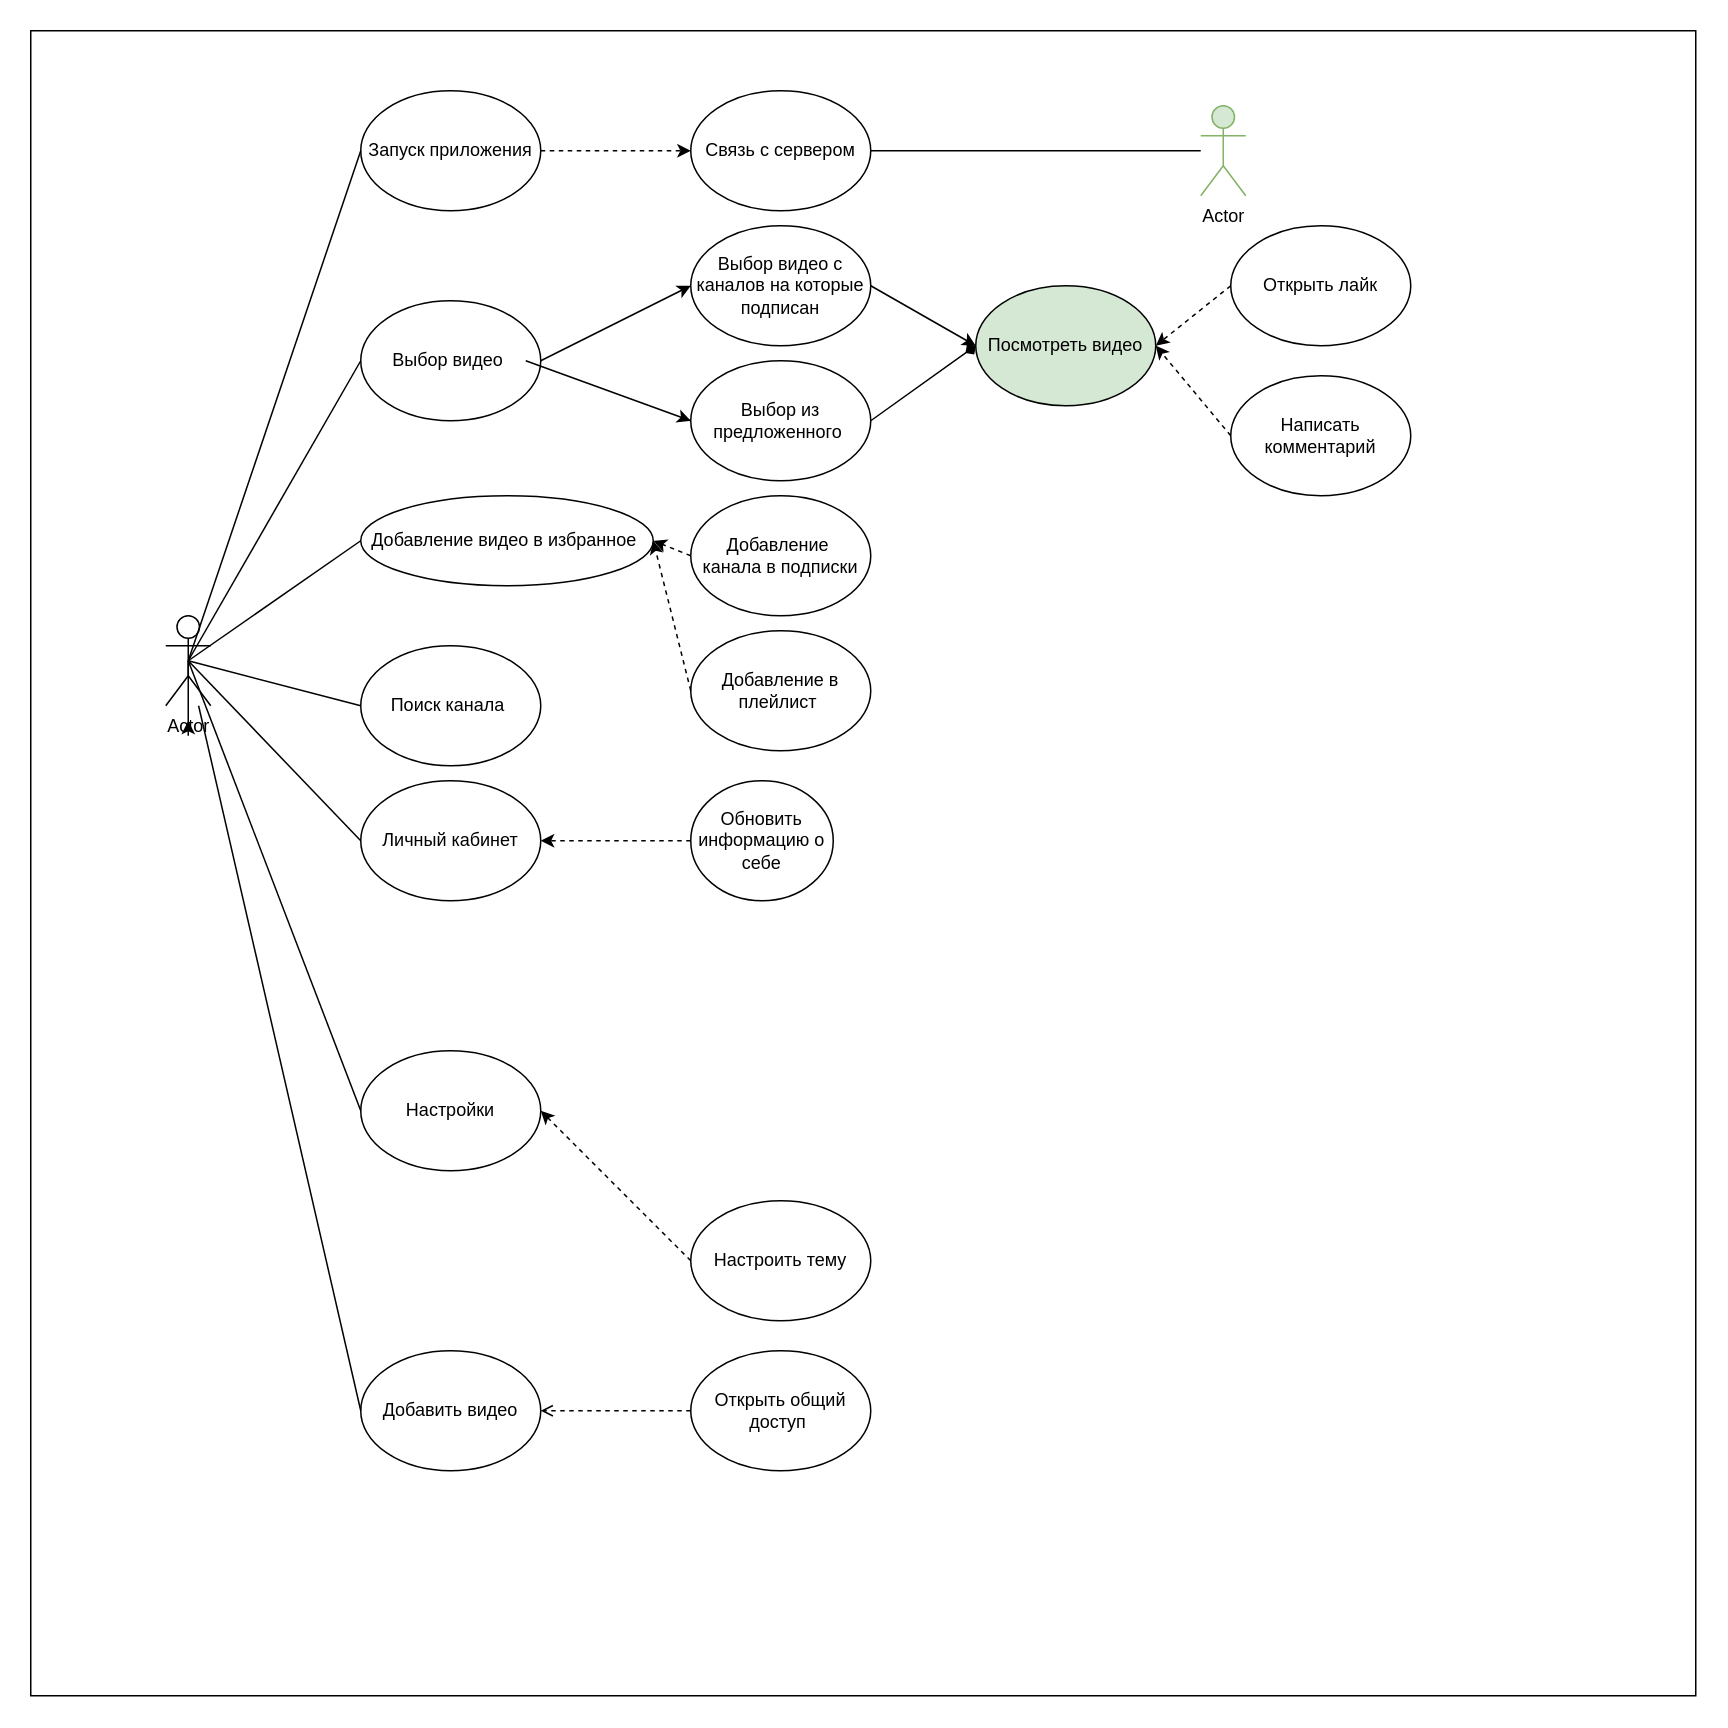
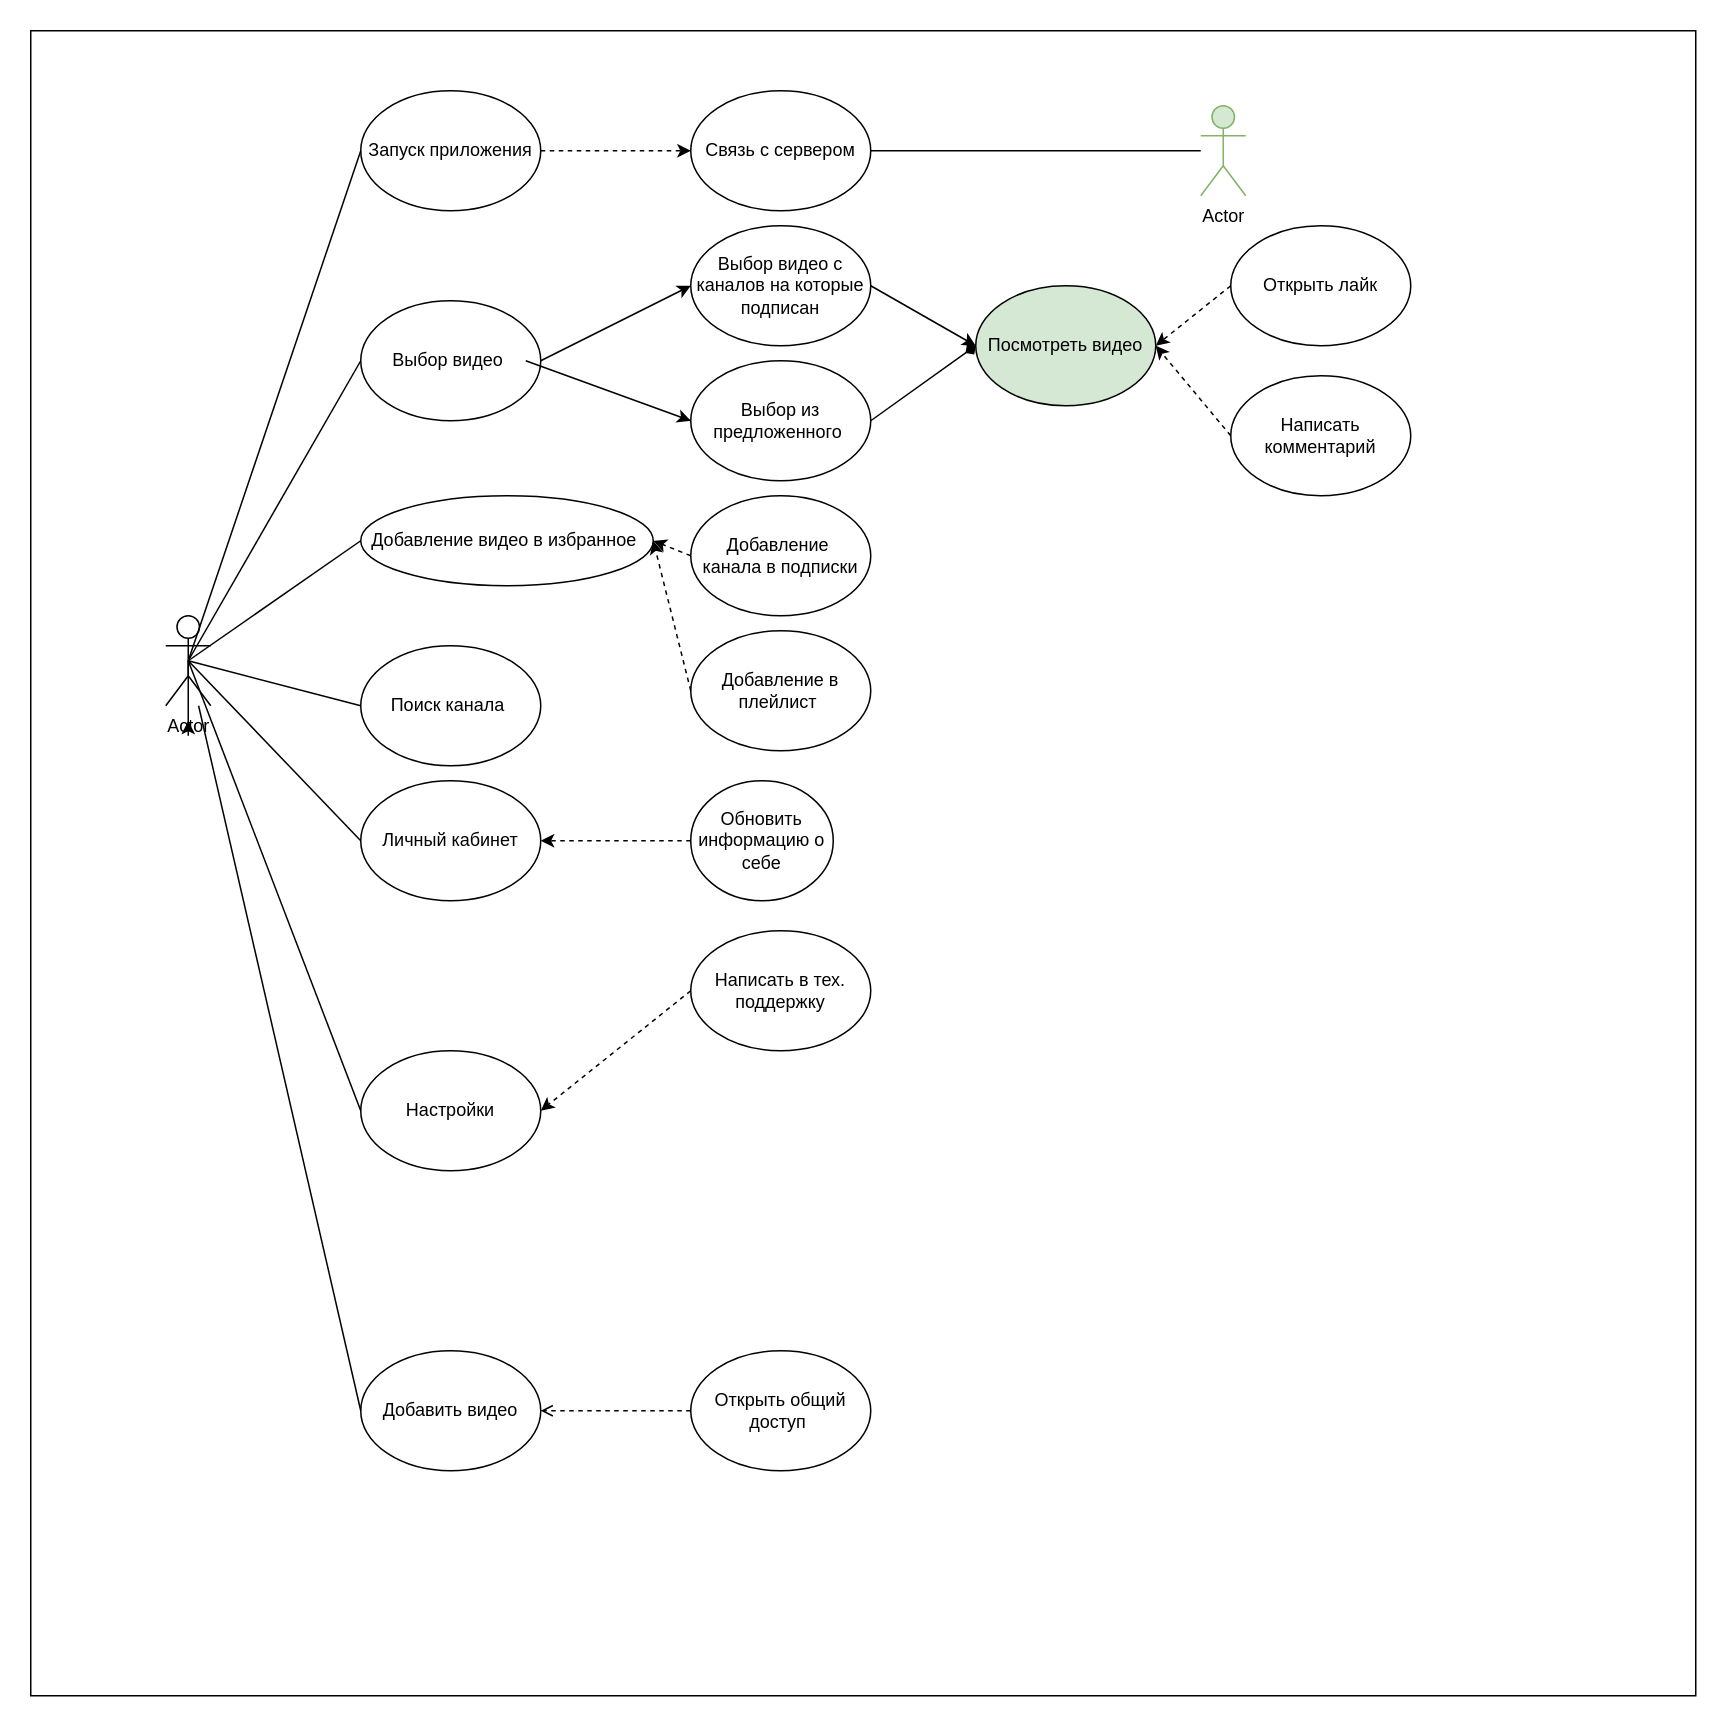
+ <mxCell id="37" value="Написать в тех. поддержку" style="ellipse;whiteSpace=wrap;html=1;" vertex="1" parent="1"><mxGeometry x="460" y="620" width="120" height="80" as="geometry" /></mxCell>
+ <mxCell id="38" value="" style="endArrow=classic;html=1;rounded=0;exitX=0;exitY=0.5;exitDx=0;exitDy=0;entryX=1;entryY=0.5;entryDx=0;entryDy=0;dashed=1;" edge="1" parent="1" source="37" target="10"><mxGeometry width="50" height="50" relative="1" as="geometry"><mxPoint x="470" y="440" as="sourcePoint" /><mxPoint x="520" y="390" as="targetPoint" /></mxGeometry></mxCell>
- <mxCell id="40" value="" style="endArrow=classic;html=1;rounded=0;exitX=0;exitY=0.5;exitDx=0;exitDy=0;entryX=1;entryY=0.5;entryDx=0;entryDy=0;dashed=1;" edge="1" parent="1" source="39" target="10"><mxGeometry width="50" height="50" relative="1" as="geometry"><mxPoint x="440" y="540" as="sourcePoint" /><mxPoint x="490" y="490" as="targetPoint" /></mxGeometry></mxCell>
- <mxCell id="39" value="Настроить тему" style="ellipse;whiteSpace=wrap;html=1;" vertex="1" parent="1"><mxGeometry x="460" y="800" width="120" height="80" as="geometry" /></mxCell>
